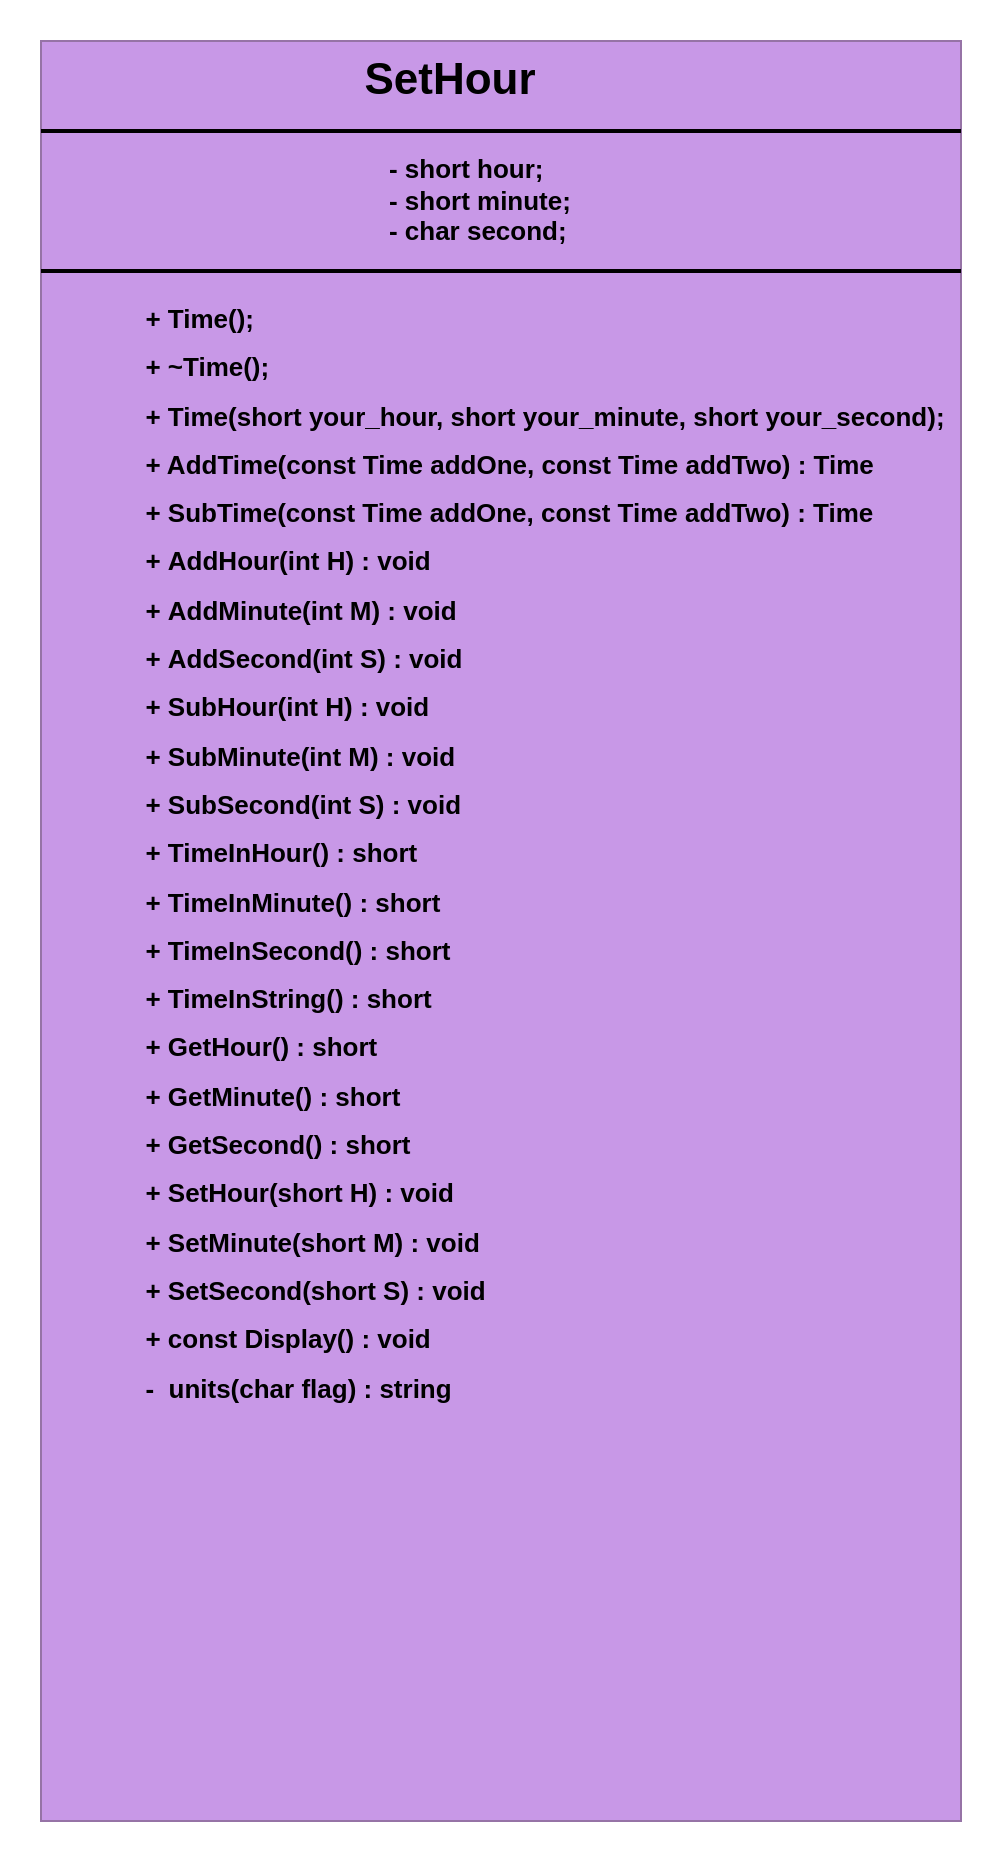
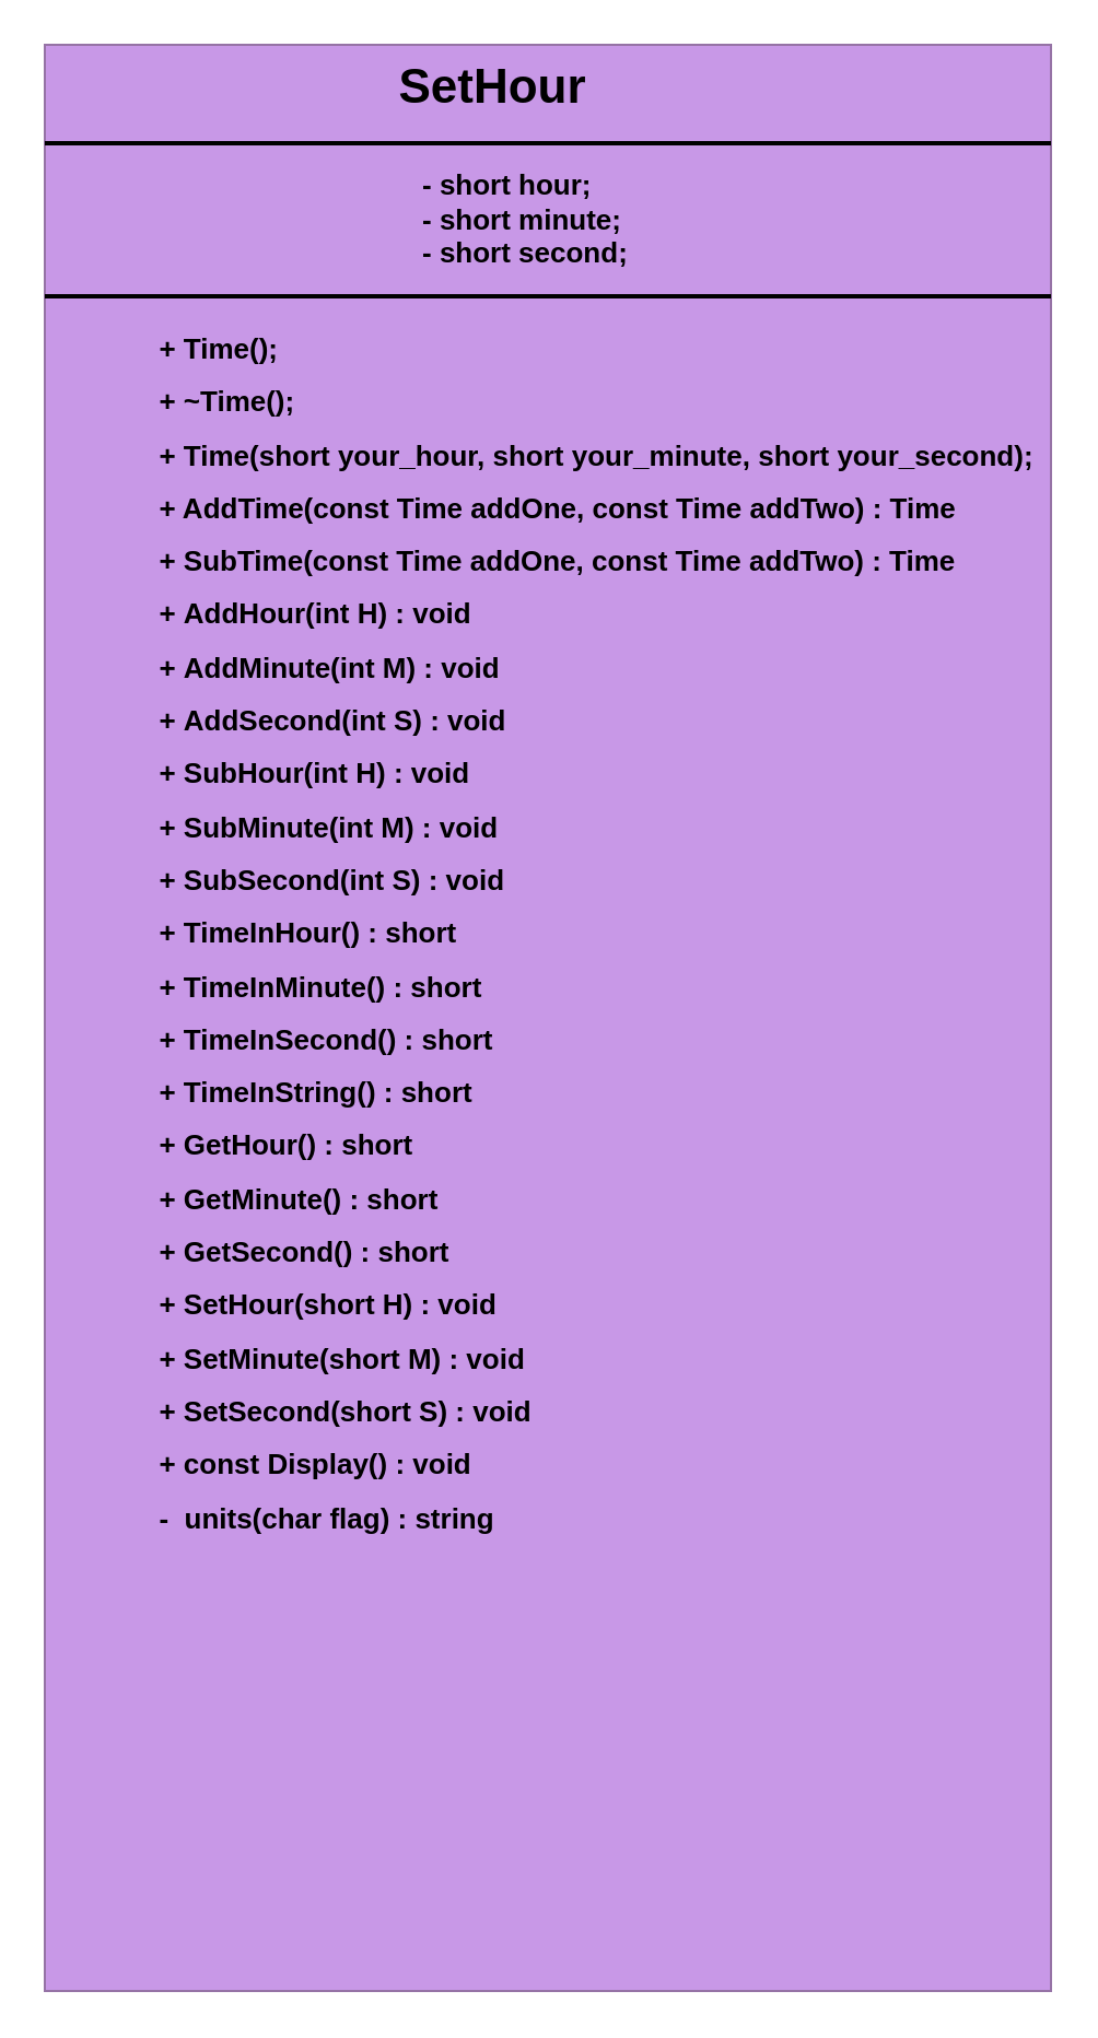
- <mxCell id="6" value="&lt;div style=&quot;text-align: justify&quot;&gt;&lt;span style=&quot;font-size: 13px&quot;&gt;&lt;b&gt;&lt;span style=&quot;white-space: pre&quot;&gt;&#09;&lt;/span&gt;- short hour;&lt;/b&gt;&lt;/span&gt;&lt;/div&gt;&lt;div style=&quot;text-align: justify&quot;&gt;&lt;span style=&quot;font-size: 13px&quot;&gt;&lt;b&gt;&lt;span style=&quot;white-space: pre&quot;&gt;&#09;&lt;/span&gt;- short minute;&lt;/b&gt;&lt;/span&gt;&lt;/div&gt;&lt;div style=&quot;text-align: justify&quot;&gt;&lt;span style=&quot;font-size: 13px&quot;&gt;&lt;b&gt;&lt;span style=&quot;white-space: pre&quot;&gt;&#09;&lt;/span&gt;- char second;&lt;/b&gt;&lt;/span&gt;&lt;/div&gt;" style="text;html=1;strokeColor=none;fillColor=none;align=center;verticalAlign=middle;whiteSpace=wrap;rounded=0;" parent="1" vertex="1"><mxGeometry x="122.5" y="60" width="205" height="80" as="geometry" /></mxCell>
+ <mxCell id="6" value="&lt;div style=&quot;text-align: justify&quot;&gt;&lt;span style=&quot;font-size: 13px&quot;&gt;&lt;b&gt;&lt;span style=&quot;white-space: pre&quot;&gt;&#09;&lt;/span&gt;- short hour;&lt;/b&gt;&lt;/span&gt;&lt;/div&gt;&lt;div style=&quot;text-align: justify&quot;&gt;&lt;span style=&quot;font-size: 13px&quot;&gt;&lt;b&gt;&lt;span style=&quot;white-space: pre&quot;&gt;&#09;&lt;/span&gt;- short minute;&lt;/b&gt;&lt;/span&gt;&lt;/div&gt;&lt;div style=&quot;text-align: justify&quot;&gt;&lt;span style=&quot;font-size: 13px&quot;&gt;&lt;b&gt;&lt;span style=&quot;white-space: pre&quot;&gt;&#09;&lt;/span&gt;- short second;&lt;/b&gt;&lt;/span&gt;&lt;/div&gt;" style="text;html=1;strokeColor=none;fillColor=none;align=center;verticalAlign=middle;whiteSpace=wrap;rounded=0;" parent="1" vertex="1"><mxGeometry x="122.5" y="60" width="205" height="80" as="geometry" /></mxCell>
